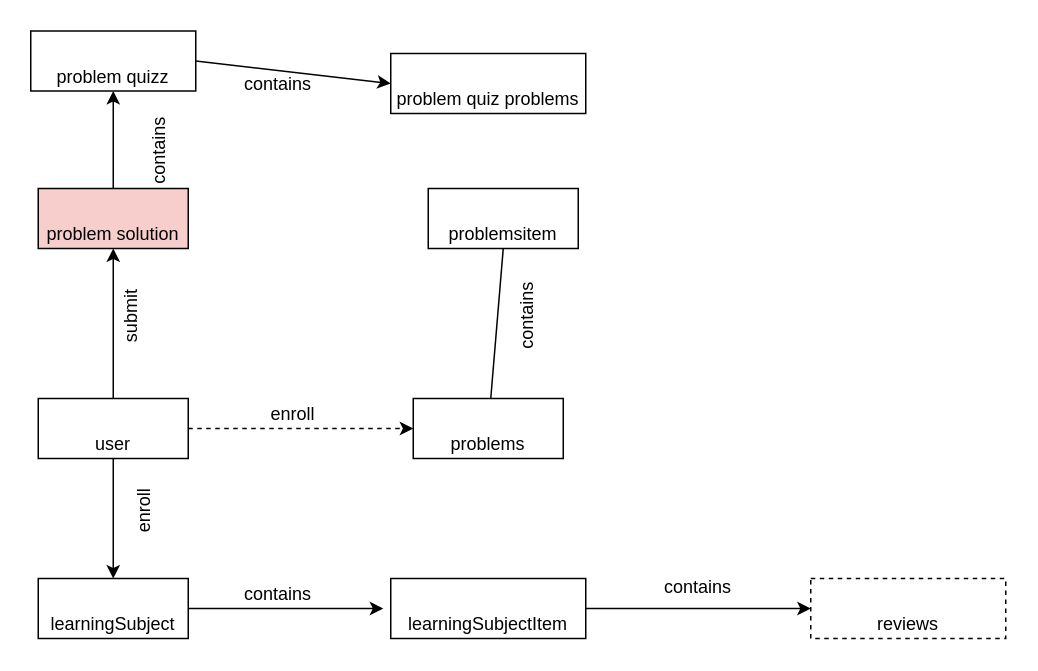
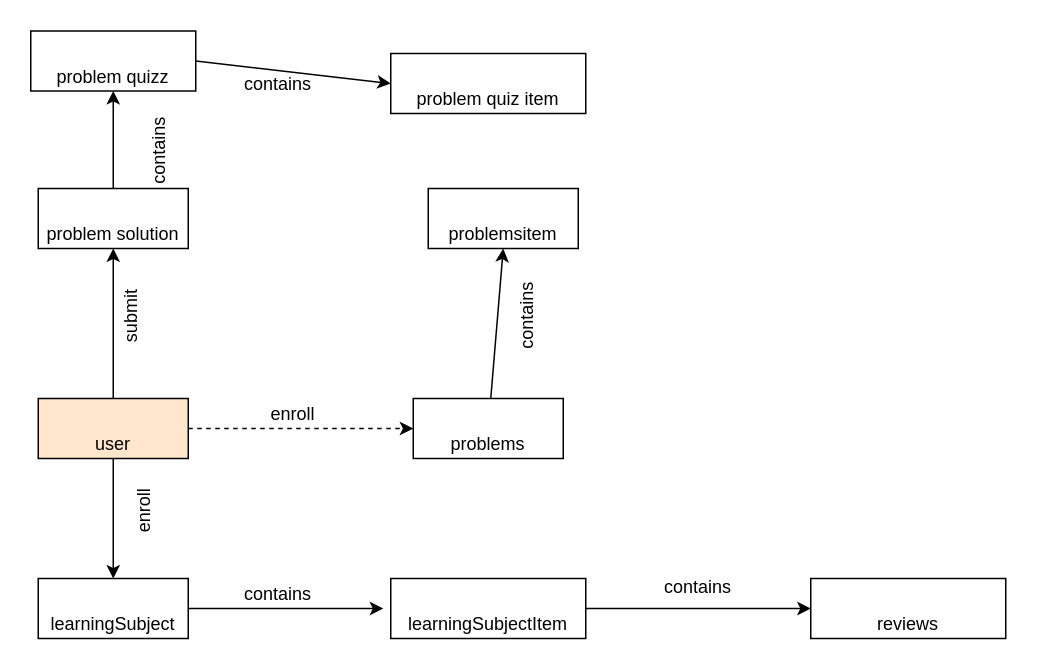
- <mxCell id="18" value="problem quiz problems" style="whiteSpace=wrap;html=1;align=center;verticalAlign=bottom;" vertex="1" parent="1"><mxGeometry x="260" y="35" width="130" height="40" as="geometry" /></mxCell>
+ <mxCell id="18" value="problem quiz item" style="whiteSpace=wrap;html=1;align=center;verticalAlign=bottom;" vertex="1" parent="1"><mxGeometry x="260" y="35" width="130" height="40" as="geometry" /></mxCell>
- <mxCell id="15" value="problem solution" style="whiteSpace=wrap;html=1;align=center;verticalAlign=bottom;fillColor=#f8cecc;" vertex="1" parent="1"><mxGeometry x="25" y="125" width="100" height="40" as="geometry" /></mxCell>
+ <mxCell id="15" value="problem solution" style="whiteSpace=wrap;html=1;align=center;verticalAlign=bottom;" vertex="1" parent="1"><mxGeometry x="25" y="125" width="100" height="40" as="geometry" /></mxCell>
- <mxCell id="9" style="edgeStyle=none;html=1;entryX=0.5;entryY=1;entryDx=0;entryDy=0;align=center;verticalAlign=bottom;endArrow=none;" edge="1" parent="1" source="10" target="8"><mxGeometry relative="1" as="geometry" /></mxCell>
+ <mxCell id="9" style="edgeStyle=none;html=1;entryX=0.5;entryY=1;entryDx=0;entryDy=0;align=center;verticalAlign=bottom;" edge="1" parent="1" source="10" target="8"><mxGeometry relative="1" as="geometry" /></mxCell>
- <mxCell id="5" value="user" style="whiteSpace=wrap;html=1;align=center;verticalAlign=bottom;" vertex="1" parent="1"><mxGeometry x="25" y="265" width="100" height="40" as="geometry" /></mxCell>
+ <mxCell id="5" value="user" style="whiteSpace=wrap;html=1;align=center;verticalAlign=bottom;fillColor=#ffe6cc;" vertex="1" parent="1"><mxGeometry x="25" y="265" width="100" height="40" as="geometry" /></mxCell>
- <mxCell id="13" value="reviews" style="whiteSpace=wrap;html=1;align=center;verticalAlign=bottom;dashed=1;" vertex="1" parent="1"><mxGeometry x="540" y="385" width="130" height="40" as="geometry" /></mxCell>
+ <mxCell id="13" value="reviews" style="whiteSpace=wrap;html=1;align=center;verticalAlign=bottom;" vertex="1" parent="1"><mxGeometry x="540" y="385" width="130" height="40" as="geometry" /></mxCell>
